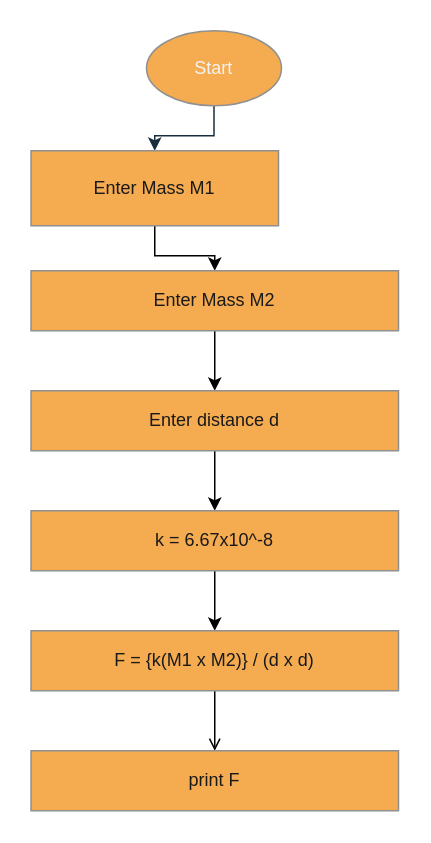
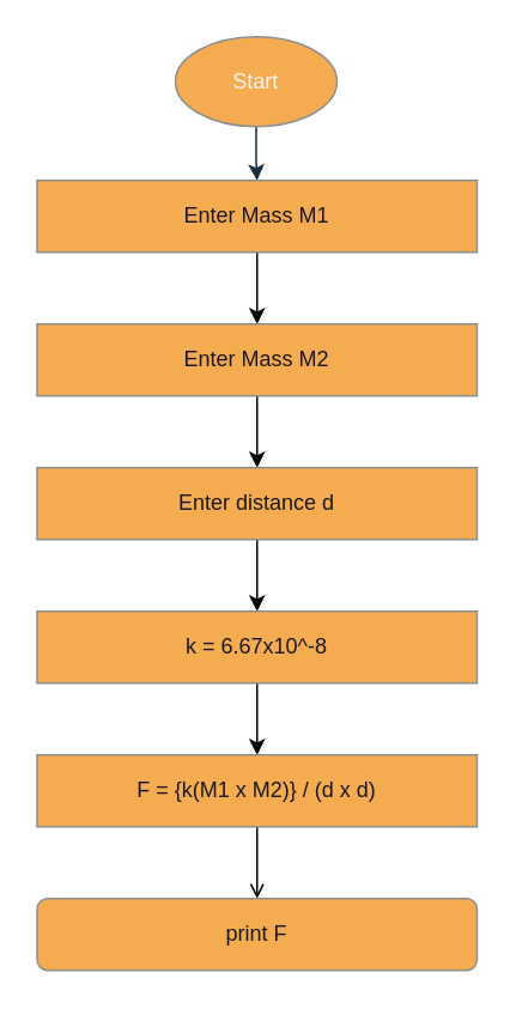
- <mxCell id="5" value="Enter Mass M1" style="rounded=0;whiteSpace=wrap;html=1;labelBackgroundColor=none;fillColor=#F5AB50;strokeColor=#909090;fontColor=#1A1A1A;" vertex="1" parent="1"><mxGeometry x="20" y="100" width="165" height="50" as="geometry" /></mxCell>
+ <mxCell id="5" value="Enter Mass M1" style="rounded=0;whiteSpace=wrap;html=1;labelBackgroundColor=none;fillColor=#F5AB50;strokeColor=#909090;fontColor=#1A1A1A;" vertex="1" parent="1"><mxGeometry x="20" y="100" width="245" height="40" as="geometry" /></mxCell>
- <mxCell id="14" value="print F" style="rounded=0;whiteSpace=wrap;html=1;labelBackgroundColor=none;fillColor=#F5AB50;strokeColor=#909090;fontColor=#1A1A1A;" vertex="1" parent="1"><mxGeometry x="20" y="500" width="245" height="40" as="geometry" /></mxCell>
+ <mxCell id="14" value="print F" style="whiteSpace=wrap;html=1;labelBackgroundColor=none;fillColor=#F5AB50;strokeColor=#909090;fontColor=#1A1A1A;rounded=1;" vertex="1" parent="1"><mxGeometry x="20" y="500" width="245" height="40" as="geometry" /></mxCell>
